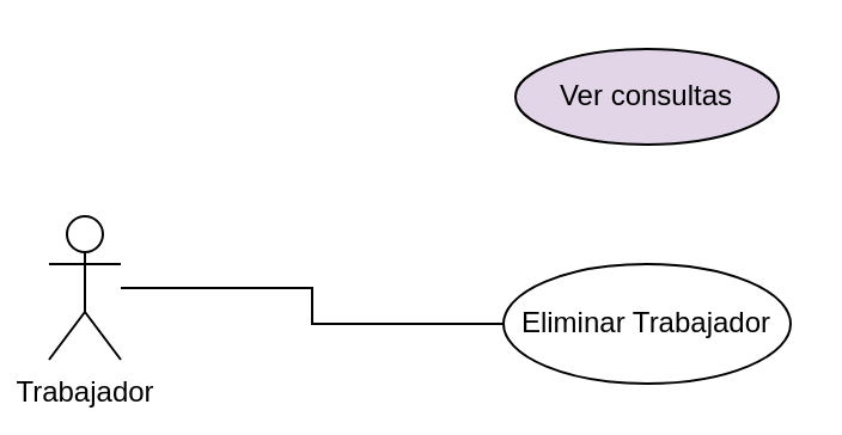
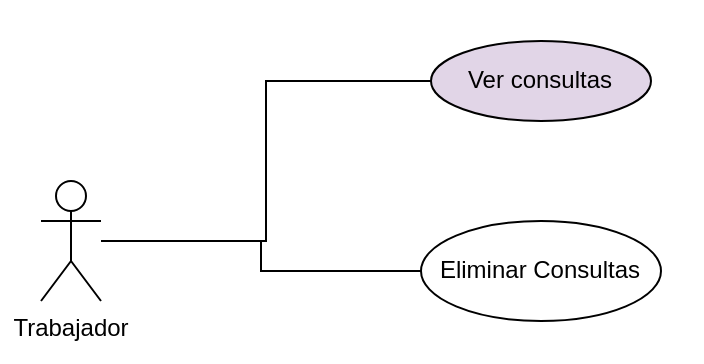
+ <mxCell id="2" value="" style="edgeStyle=orthogonalEdgeStyle;rounded=0;orthogonalLoop=1;jettySize=auto;html=1;entryX=0;entryY=0.5;entryDx=0;entryDy=0;endArrow=none;endFill=0;" edge="1" parent="1" source="4" target="5"><mxGeometry relative="1" as="geometry"><mxPoint x="304" y="40" as="targetPoint" /></mxGeometry></mxCell>
- <mxCell id="6" value="Eliminar Trabajador" style="ellipse;whiteSpace=wrap;html=1;" vertex="1" parent="1"><mxGeometry x="210" y="110" width="120" height="50" as="geometry" /></mxCell>
+ <mxCell id="6" value="Eliminar Consultas" style="ellipse;whiteSpace=wrap;html=1;" vertex="1" parent="1"><mxGeometry x="210" y="110" width="120" height="50" as="geometry" /></mxCell>
